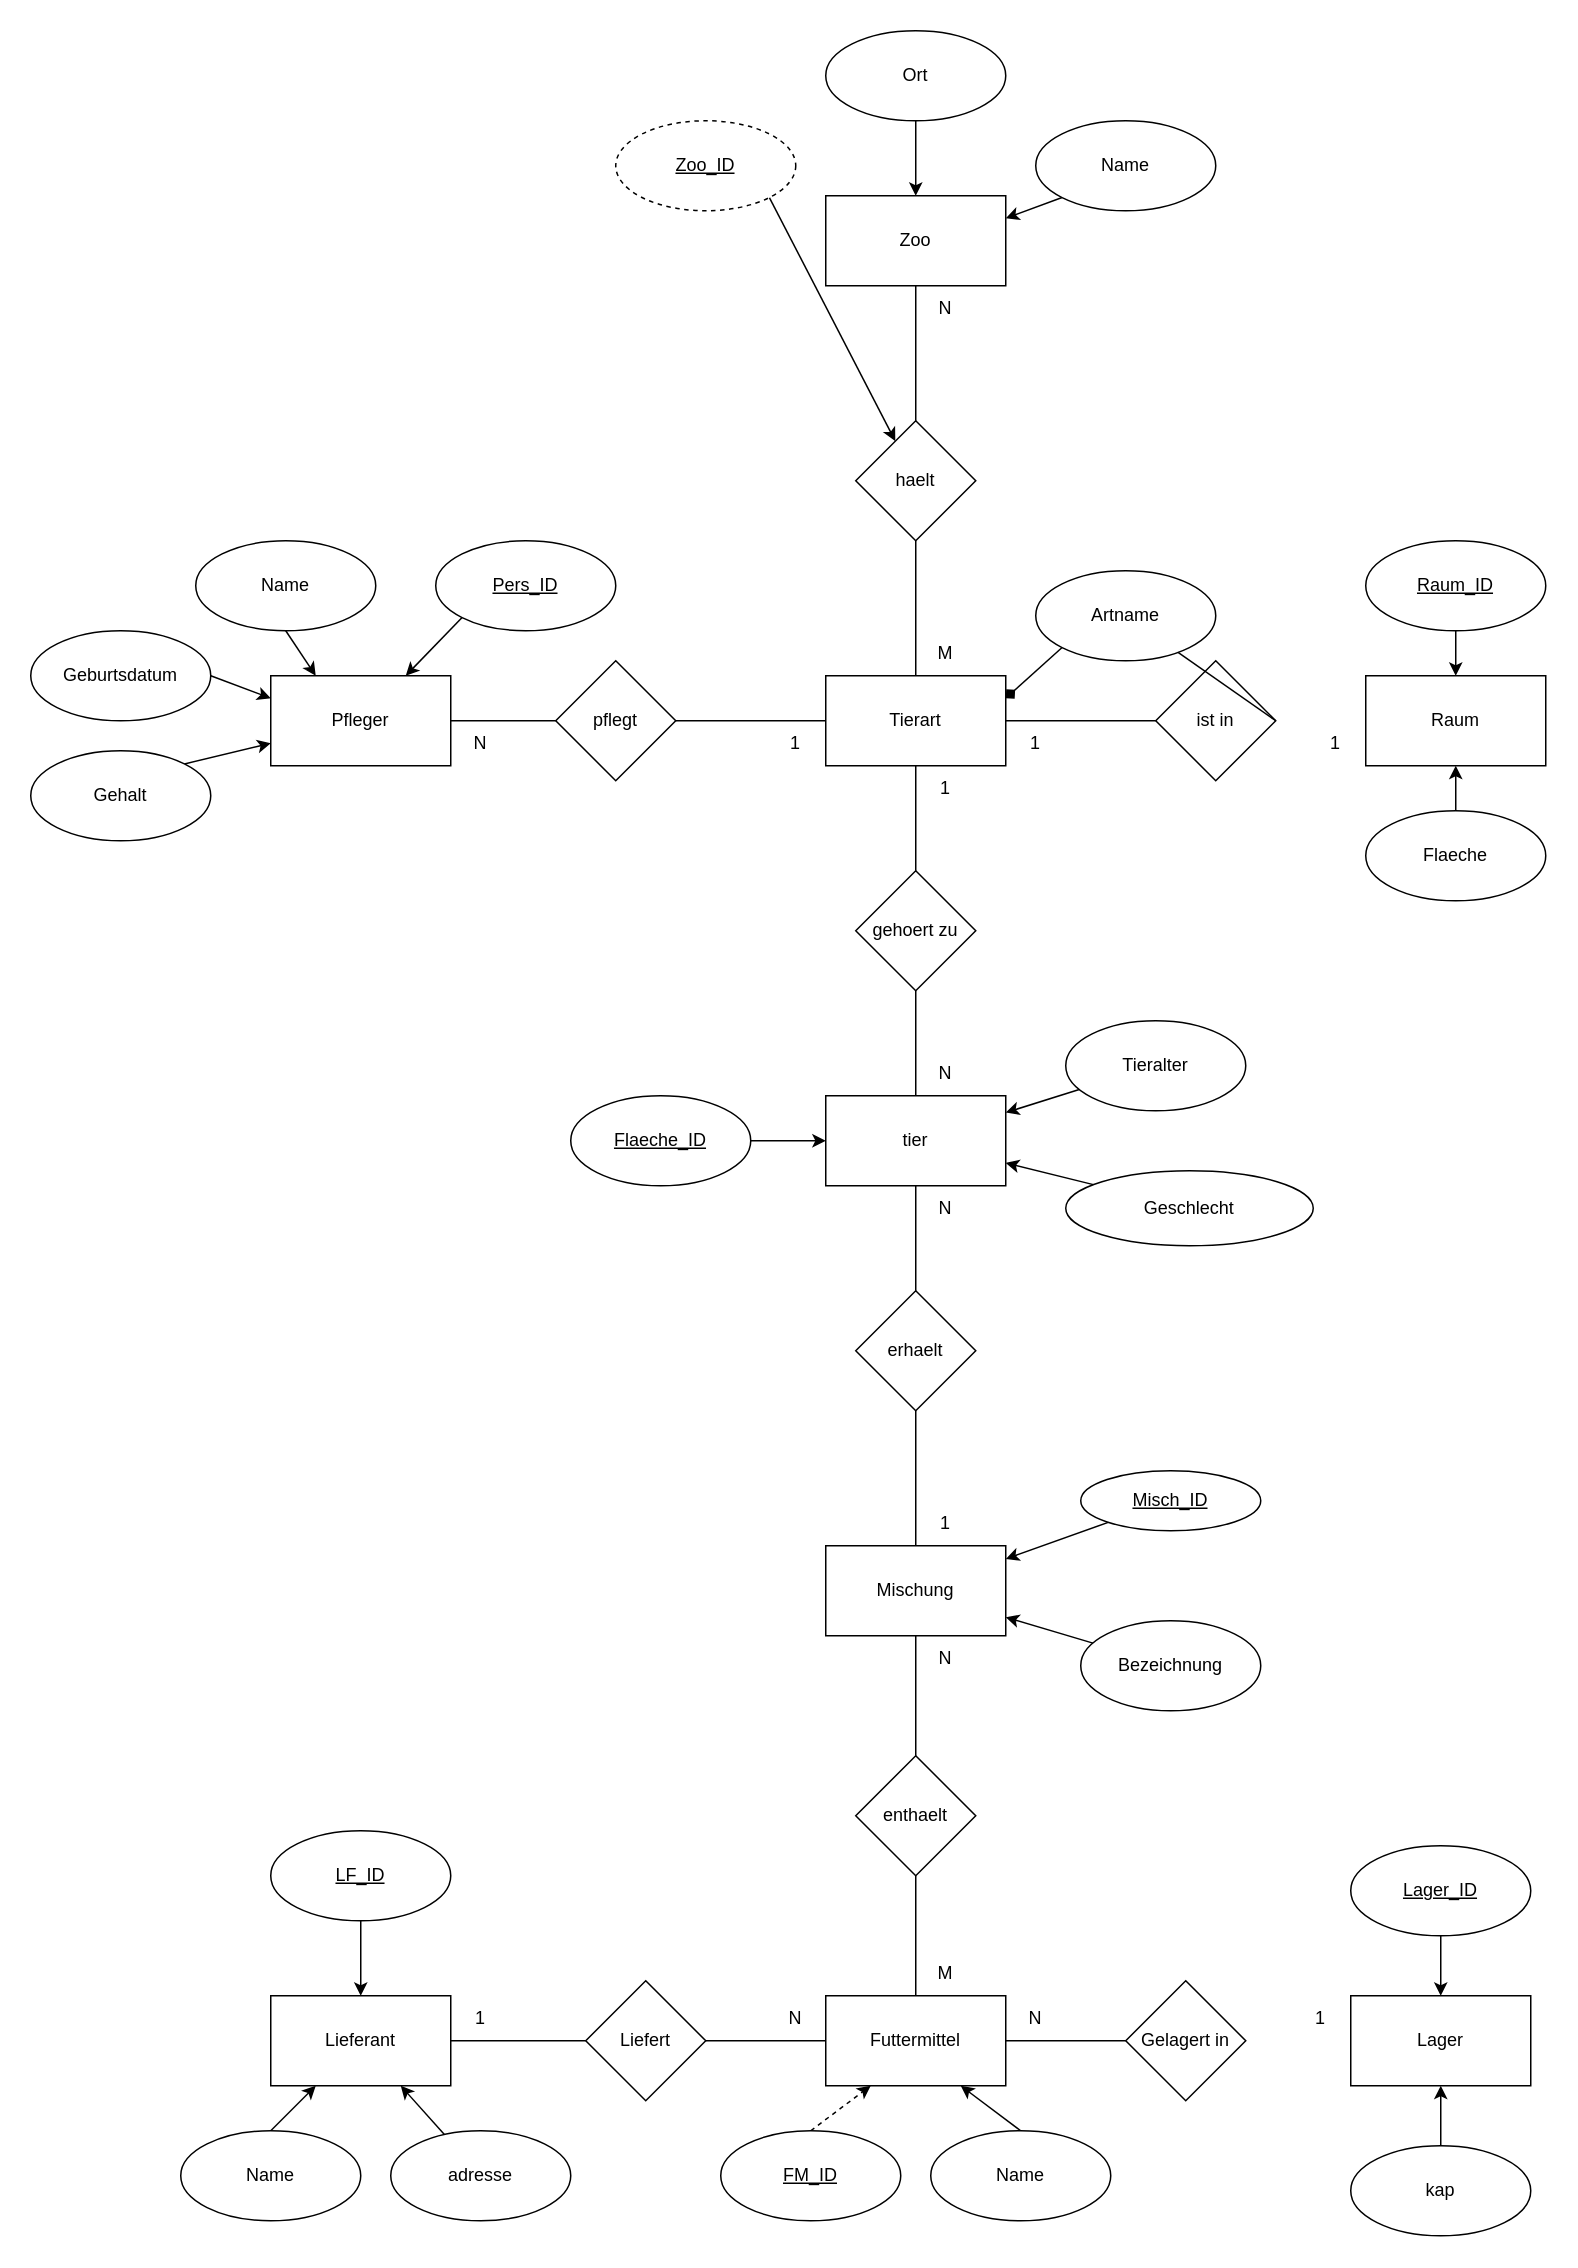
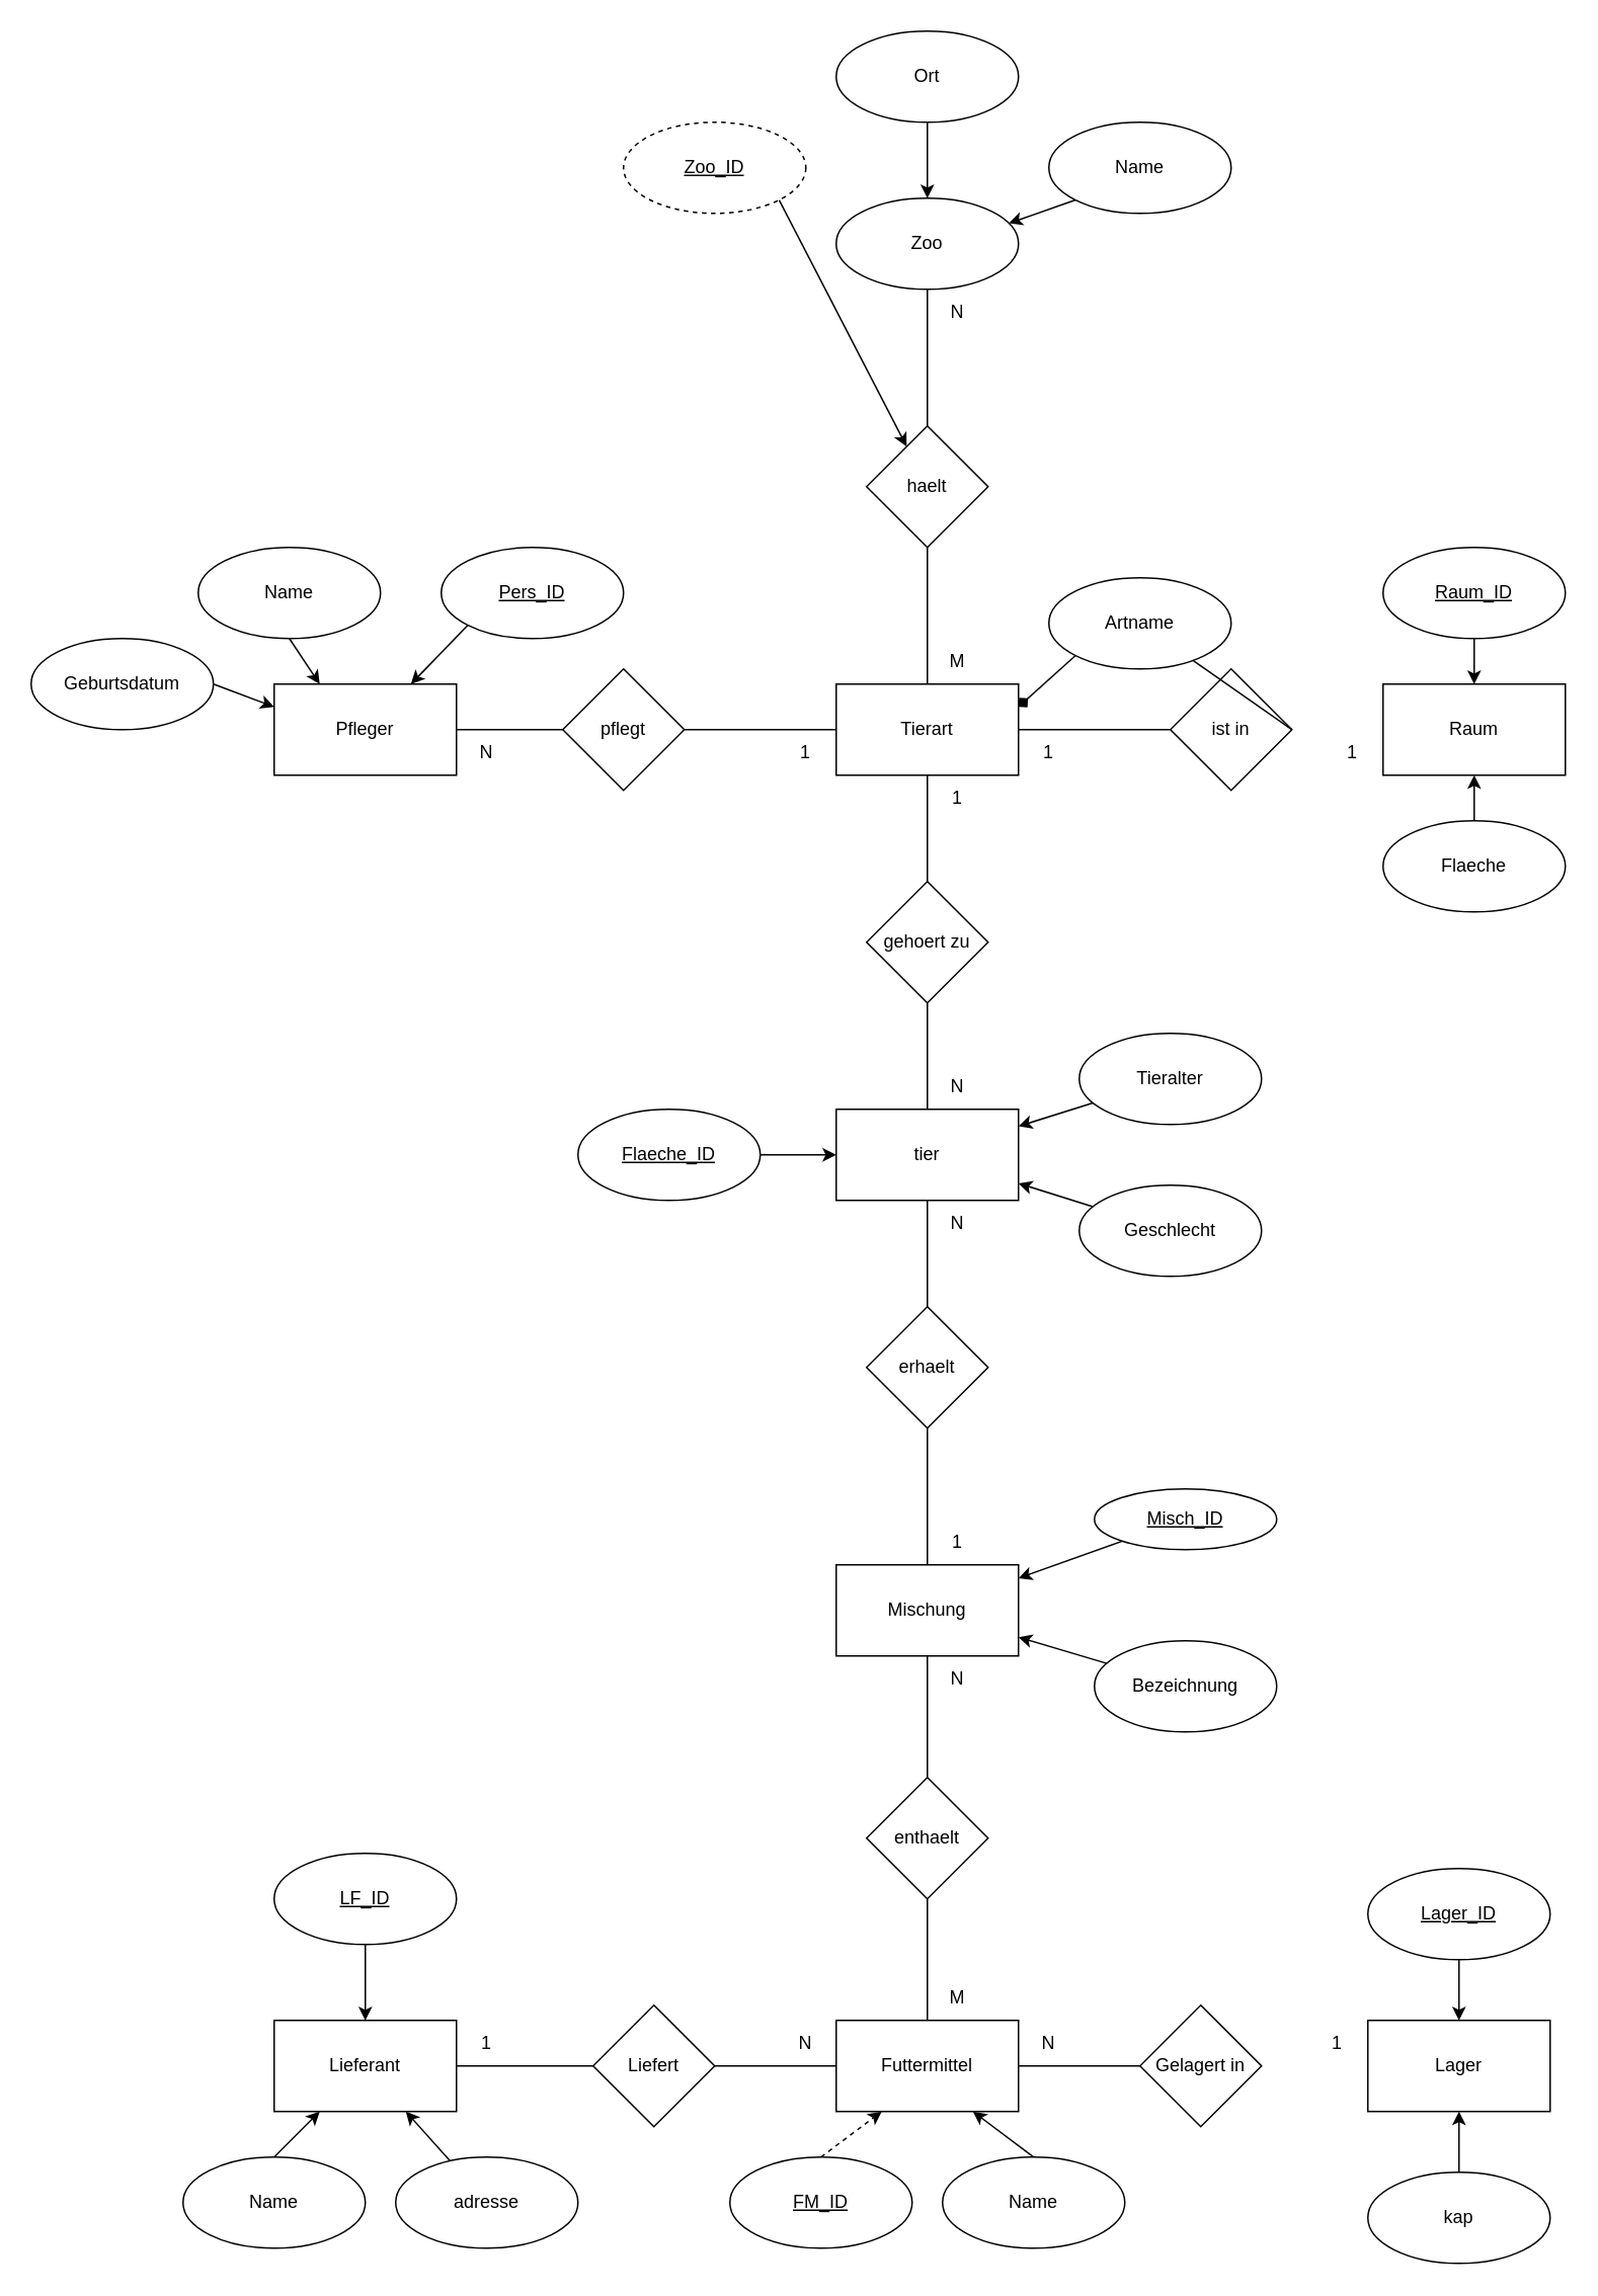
- <mxCell id="2" value="Zoo" style="rounded=0;whiteSpace=wrap;html=1;" vertex="1" parent="1"><mxGeometry x="550" y="130" width="120" height="60" as="geometry" /></mxCell>
+ <mxCell id="2" value="Zoo" style="ellipse;whiteSpace=wrap;html=1;" vertex="1" parent="1"><mxGeometry x="550" y="130" width="120" height="60" as="geometry" /></mxCell>
- <mxCell id="33" style="edgeStyle=none;rounded=0;orthogonalLoop=1;jettySize=auto;html=1;exitX=1;exitY=0;exitDx=0;exitDy=0;entryX=0;entryY=0.75;entryDx=0;entryDy=0;" edge="1" parent="1" source="34" target="23"><mxGeometry relative="1" as="geometry" /></mxCell>
- <mxCell id="34" value="Gehalt" style="ellipse;whiteSpace=wrap;html=1;" vertex="1" parent="1"><mxGeometry x="20" y="500" width="120" height="60" as="geometry" /></mxCell>
- <mxCell id="41" value="Geschlecht" style="ellipse;whiteSpace=wrap;html=1;" vertex="1" parent="1"><mxGeometry x="710" y="780" width="165" height="50" as="geometry" /></mxCell>
+ <mxCell id="41" value="Geschlecht" style="ellipse;whiteSpace=wrap;html=1;" vertex="1" parent="1"><mxGeometry x="710" y="780" width="120" height="60" as="geometry" /></mxCell>
